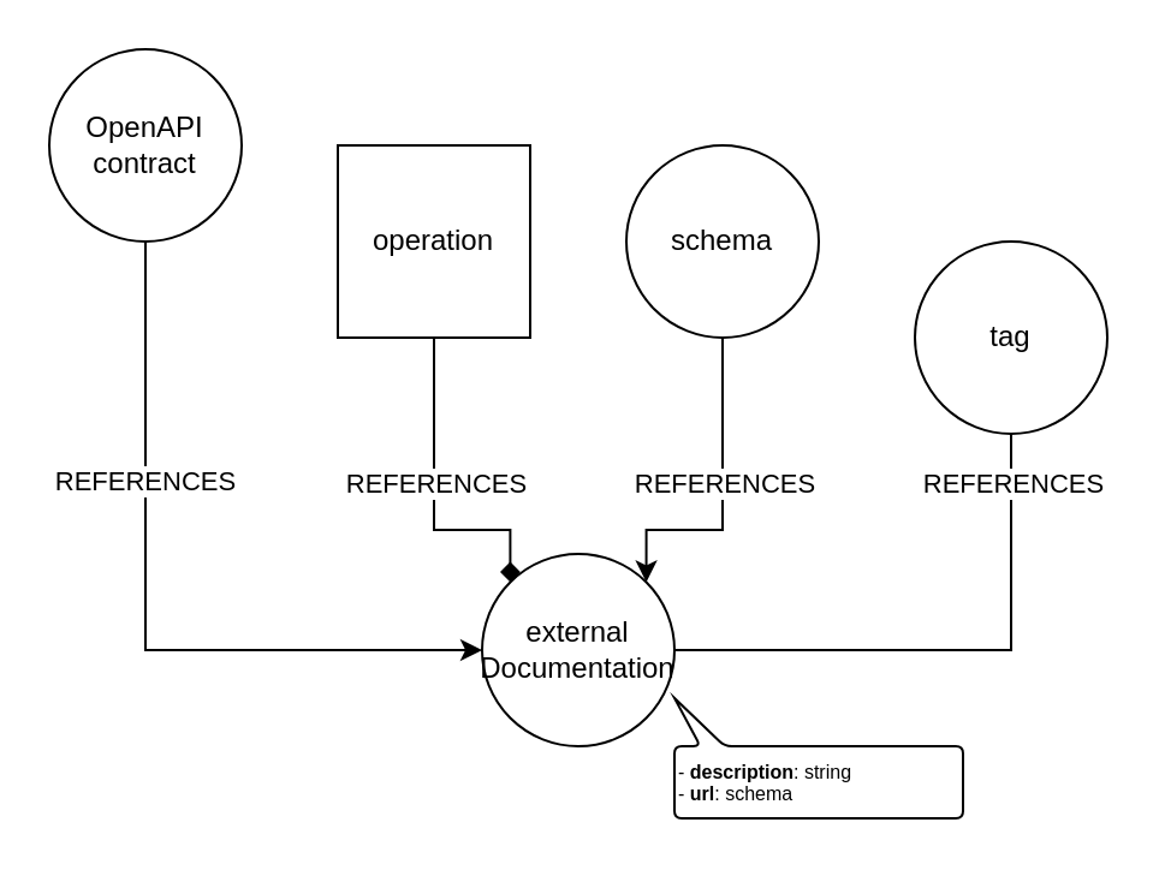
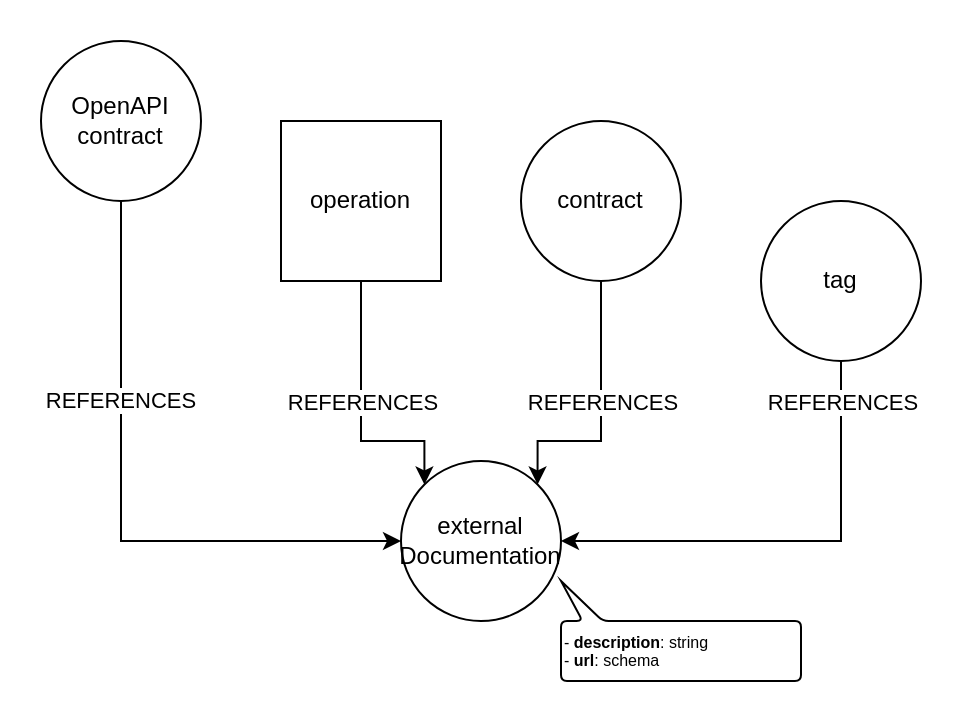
- <mxCell id="8" value="schema" style="ellipse;whiteSpace=wrap;html=1;aspect=fixed;" parent="1" vertex="1"><mxGeometry x="260" y="60" width="80" height="80" as="geometry" /></mxCell>
+ <mxCell id="8" value="contract" style="ellipse;whiteSpace=wrap;html=1;aspect=fixed;" parent="1" vertex="1"><mxGeometry x="260" y="60" width="80" height="80" as="geometry" /></mxCell>
- <mxCell id="3" style="edgeStyle=orthogonalEdgeStyle;rounded=0;orthogonalLoop=1;jettySize=auto;html=1;entryX=0;entryY=0;entryDx=0;entryDy=0;endArrow=diamond;" parent="1" source="5" target="2" edge="1"><mxGeometry relative="1" as="geometry"><Array as="points"><mxPoint x="180" y="220" /><mxPoint x="212" y="220" /></Array></mxGeometry></mxCell>
+ <mxCell id="3" style="edgeStyle=orthogonalEdgeStyle;rounded=0;orthogonalLoop=1;jettySize=auto;html=1;entryX=0;entryY=0;entryDx=0;entryDy=0;" parent="1" source="5" target="2" edge="1"><mxGeometry relative="1" as="geometry"><Array as="points"><mxPoint x="180" y="220" /><mxPoint x="212" y="220" /></Array></mxGeometry></mxCell>
- <mxCell id="9" style="edgeStyle=orthogonalEdgeStyle;rounded=0;orthogonalLoop=1;jettySize=auto;html=1;entryX=1;entryY=0.5;entryDx=0;entryDy=0;endArrow=none;" parent="1" source="11" target="2" edge="1"><mxGeometry relative="1" as="geometry"><Array as="points"><mxPoint x="420" y="270" /></Array></mxGeometry></mxCell>
+ <mxCell id="9" style="edgeStyle=orthogonalEdgeStyle;rounded=0;orthogonalLoop=1;jettySize=auto;html=1;entryX=1;entryY=0.5;entryDx=0;entryDy=0;" parent="1" source="11" target="2" edge="1"><mxGeometry relative="1" as="geometry"><Array as="points"><mxPoint x="420" y="270" /></Array></mxGeometry></mxCell>
